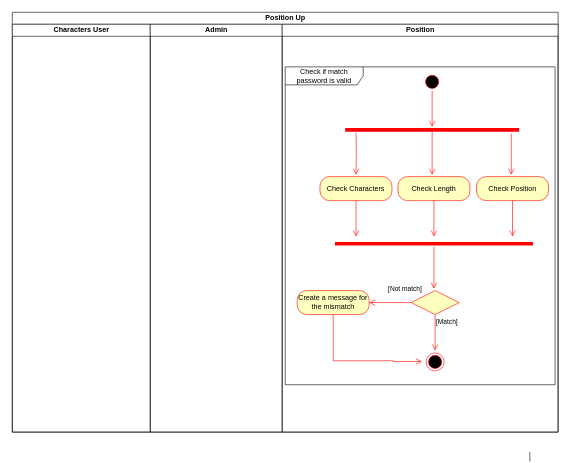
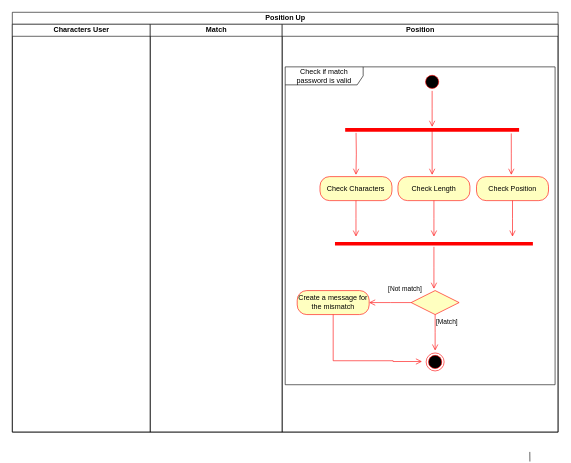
- <mxCell id="4" value="Admin" style="swimlane;startSize=20;html=1;" vertex="1" parent="2"><mxGeometry x="230" y="20" width="220" height="680" as="geometry" /></mxCell>
+ <mxCell id="4" value="Match" style="swimlane;startSize=20;html=1;" vertex="1" parent="2"><mxGeometry x="230" y="20" width="220" height="680" as="geometry" /></mxCell>
